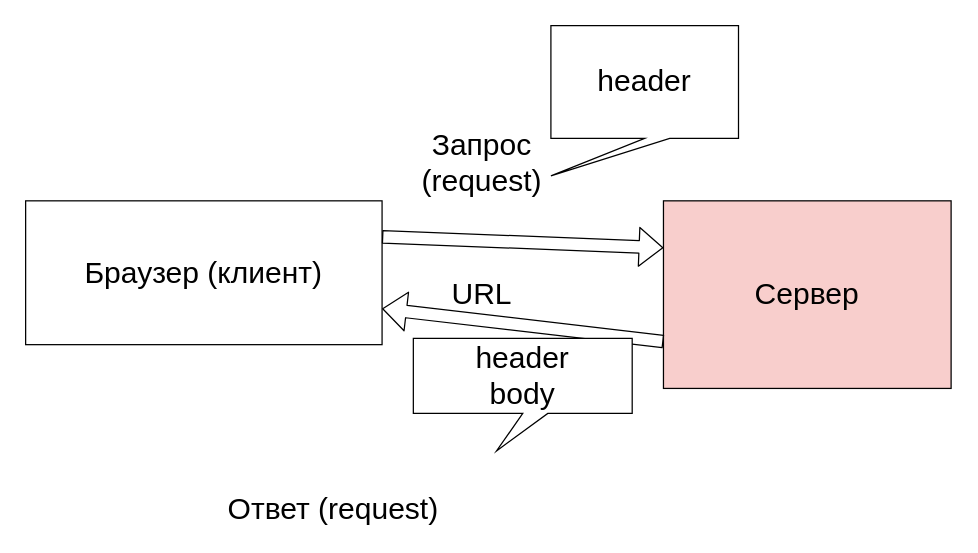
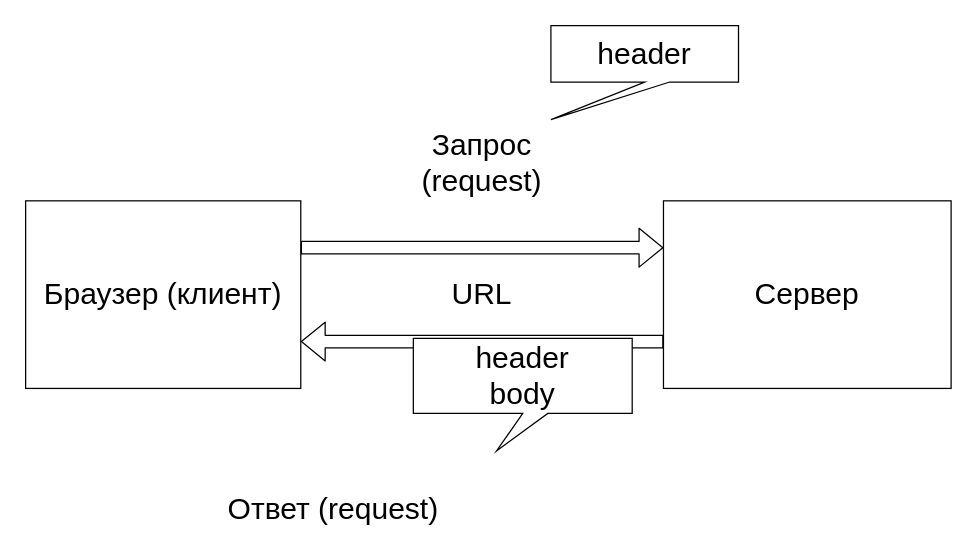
- <mxCell id="8" value="header" style="shape=callout;whiteSpace=wrap;html=1;perimeter=calloutPerimeter;fontSize=24;position2=0;" vertex="1" parent="1"><mxGeometry x="440" y="20" width="150" height="120" as="geometry" /></mxCell>
+ <mxCell id="8" value="header" style="shape=callout;whiteSpace=wrap;html=1;perimeter=calloutPerimeter;fontSize=24;position2=0;" vertex="1" parent="1"><mxGeometry x="440" y="20" width="150" height="75" as="geometry" /></mxCell>
- <mxCell id="2" value="Браузер (клиент)" style="rounded=0;whiteSpace=wrap;html=1;fontSize=24;" vertex="1" parent="1"><mxGeometry x="20" y="160" width="285" height="115" as="geometry" /></mxCell>
+ <mxCell id="2" value="Браузер (клиент)" style="rounded=0;whiteSpace=wrap;html=1;fontSize=24;" vertex="1" parent="1"><mxGeometry x="20" y="160" width="220" height="150" as="geometry" /></mxCell>
- <mxCell id="3" value="Сервер" style="rounded=0;whiteSpace=wrap;html=1;fontSize=24;fillColor=#f8cecc;" vertex="1" parent="1"><mxGeometry x="530" y="160" width="230" height="150" as="geometry" /></mxCell>
+ <mxCell id="3" value="Сервер" style="rounded=0;whiteSpace=wrap;html=1;fontSize=24;" vertex="1" parent="1"><mxGeometry x="530" y="160" width="230" height="150" as="geometry" /></mxCell>
